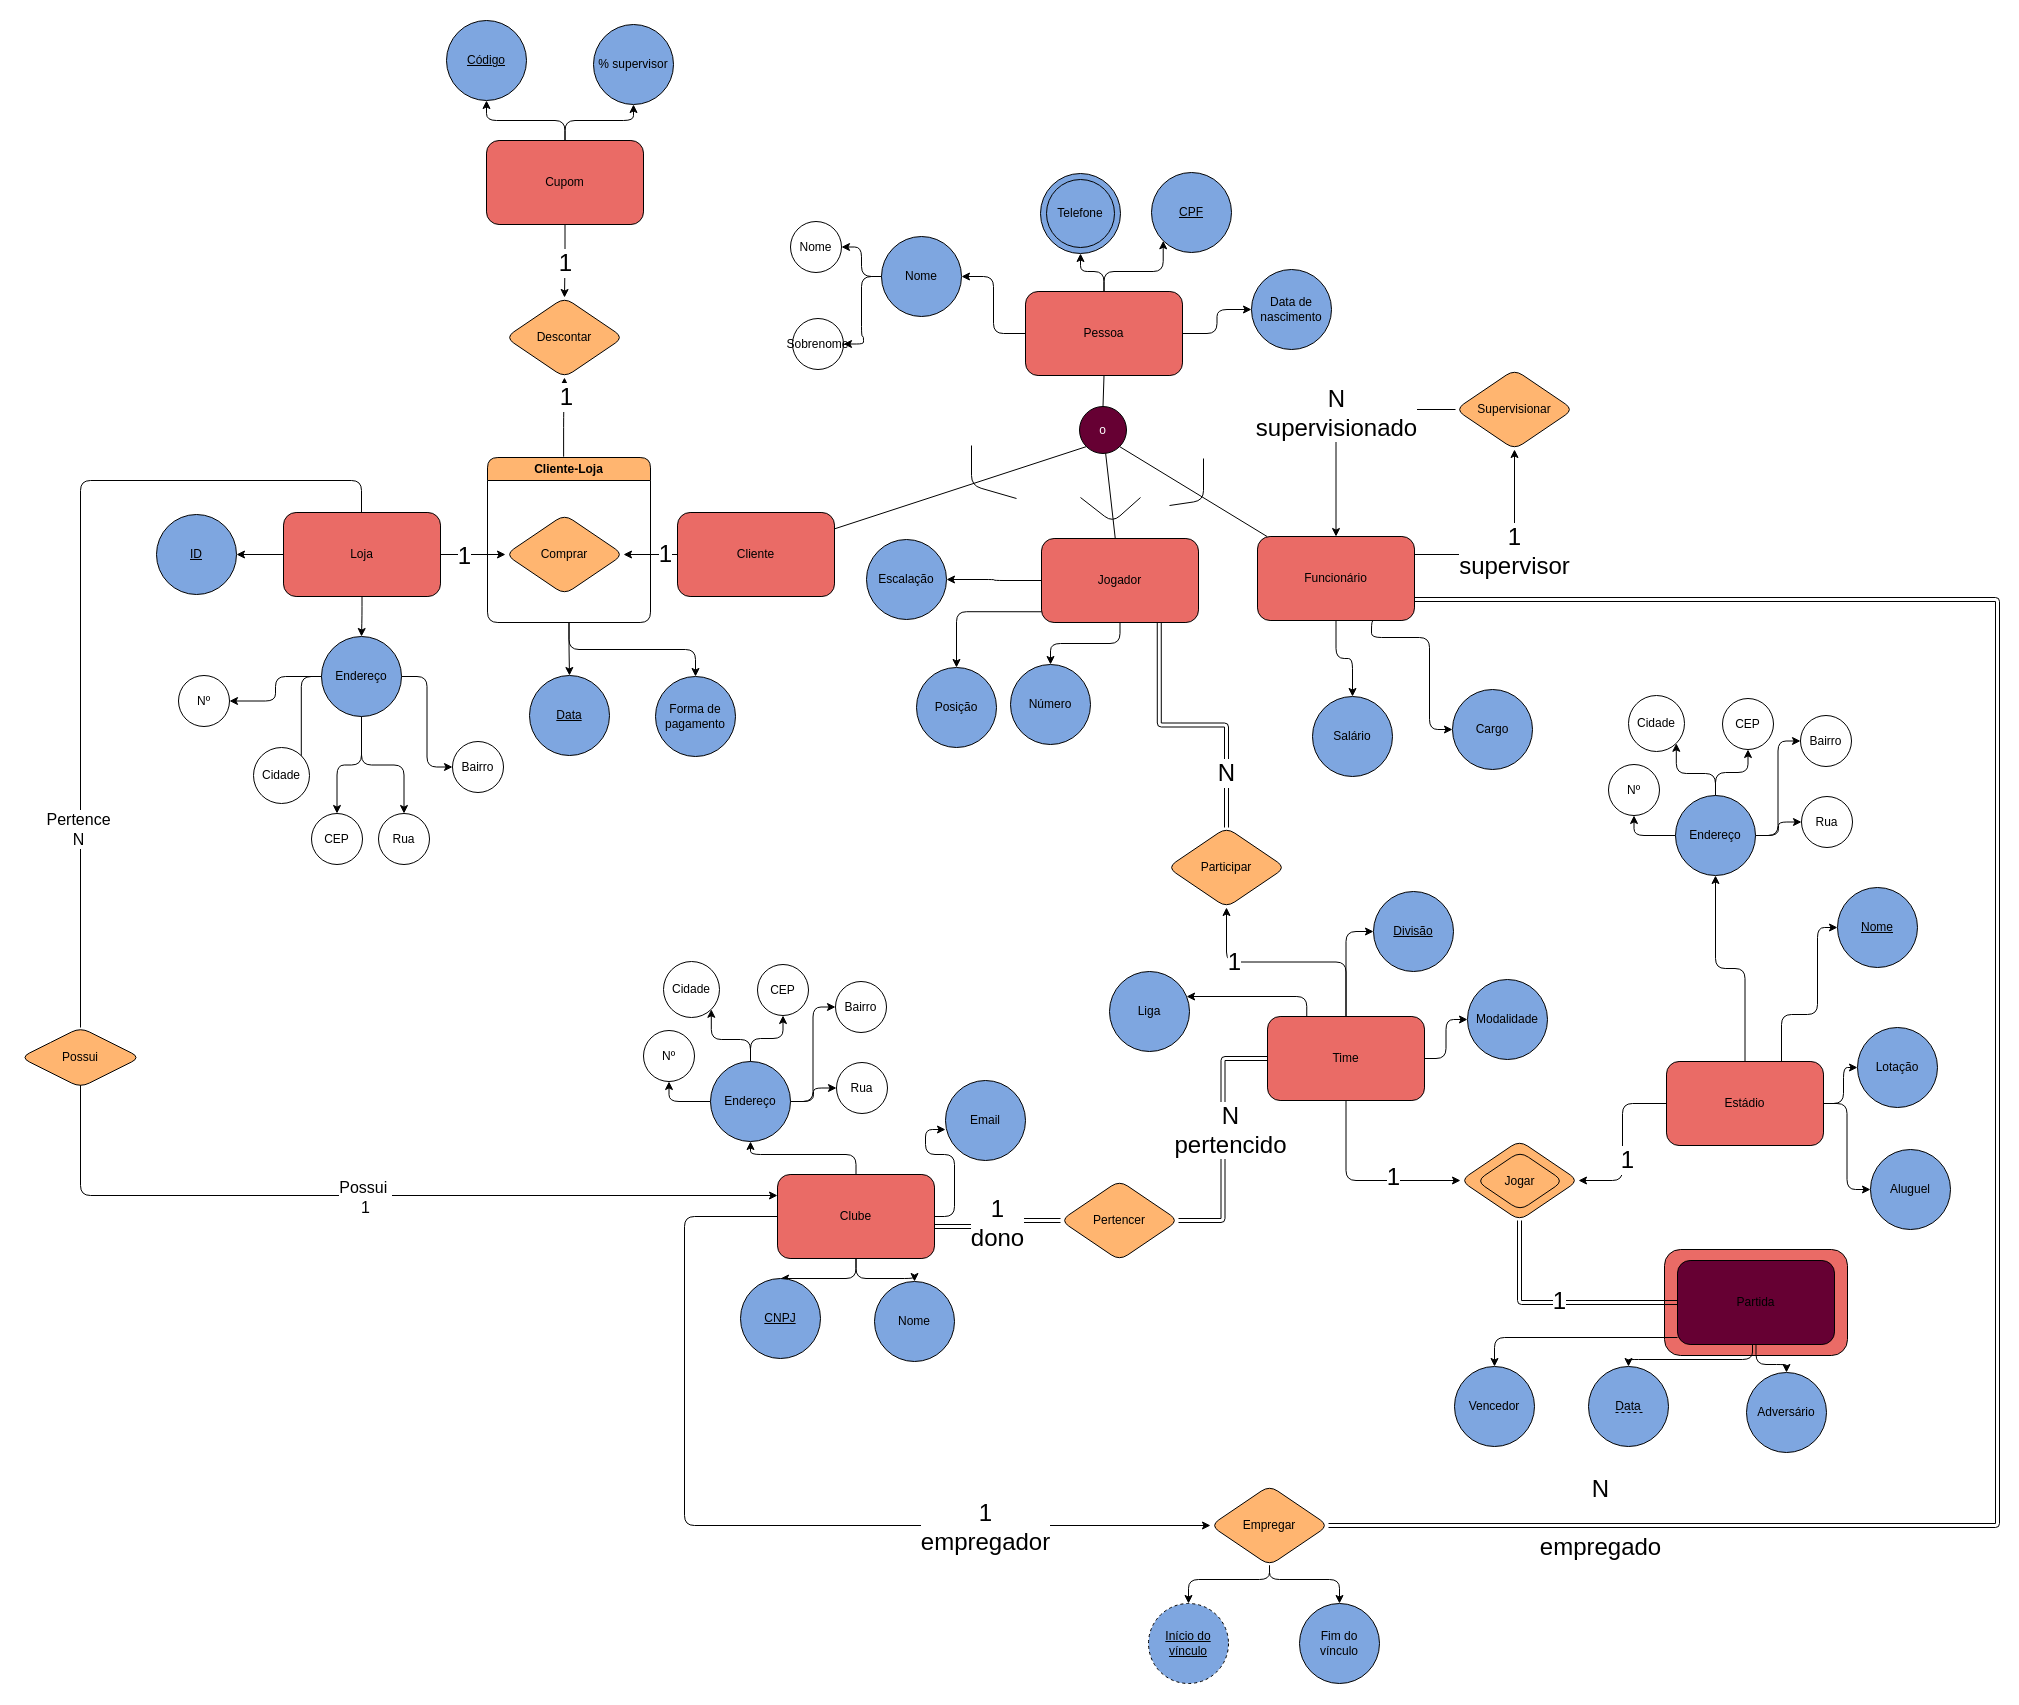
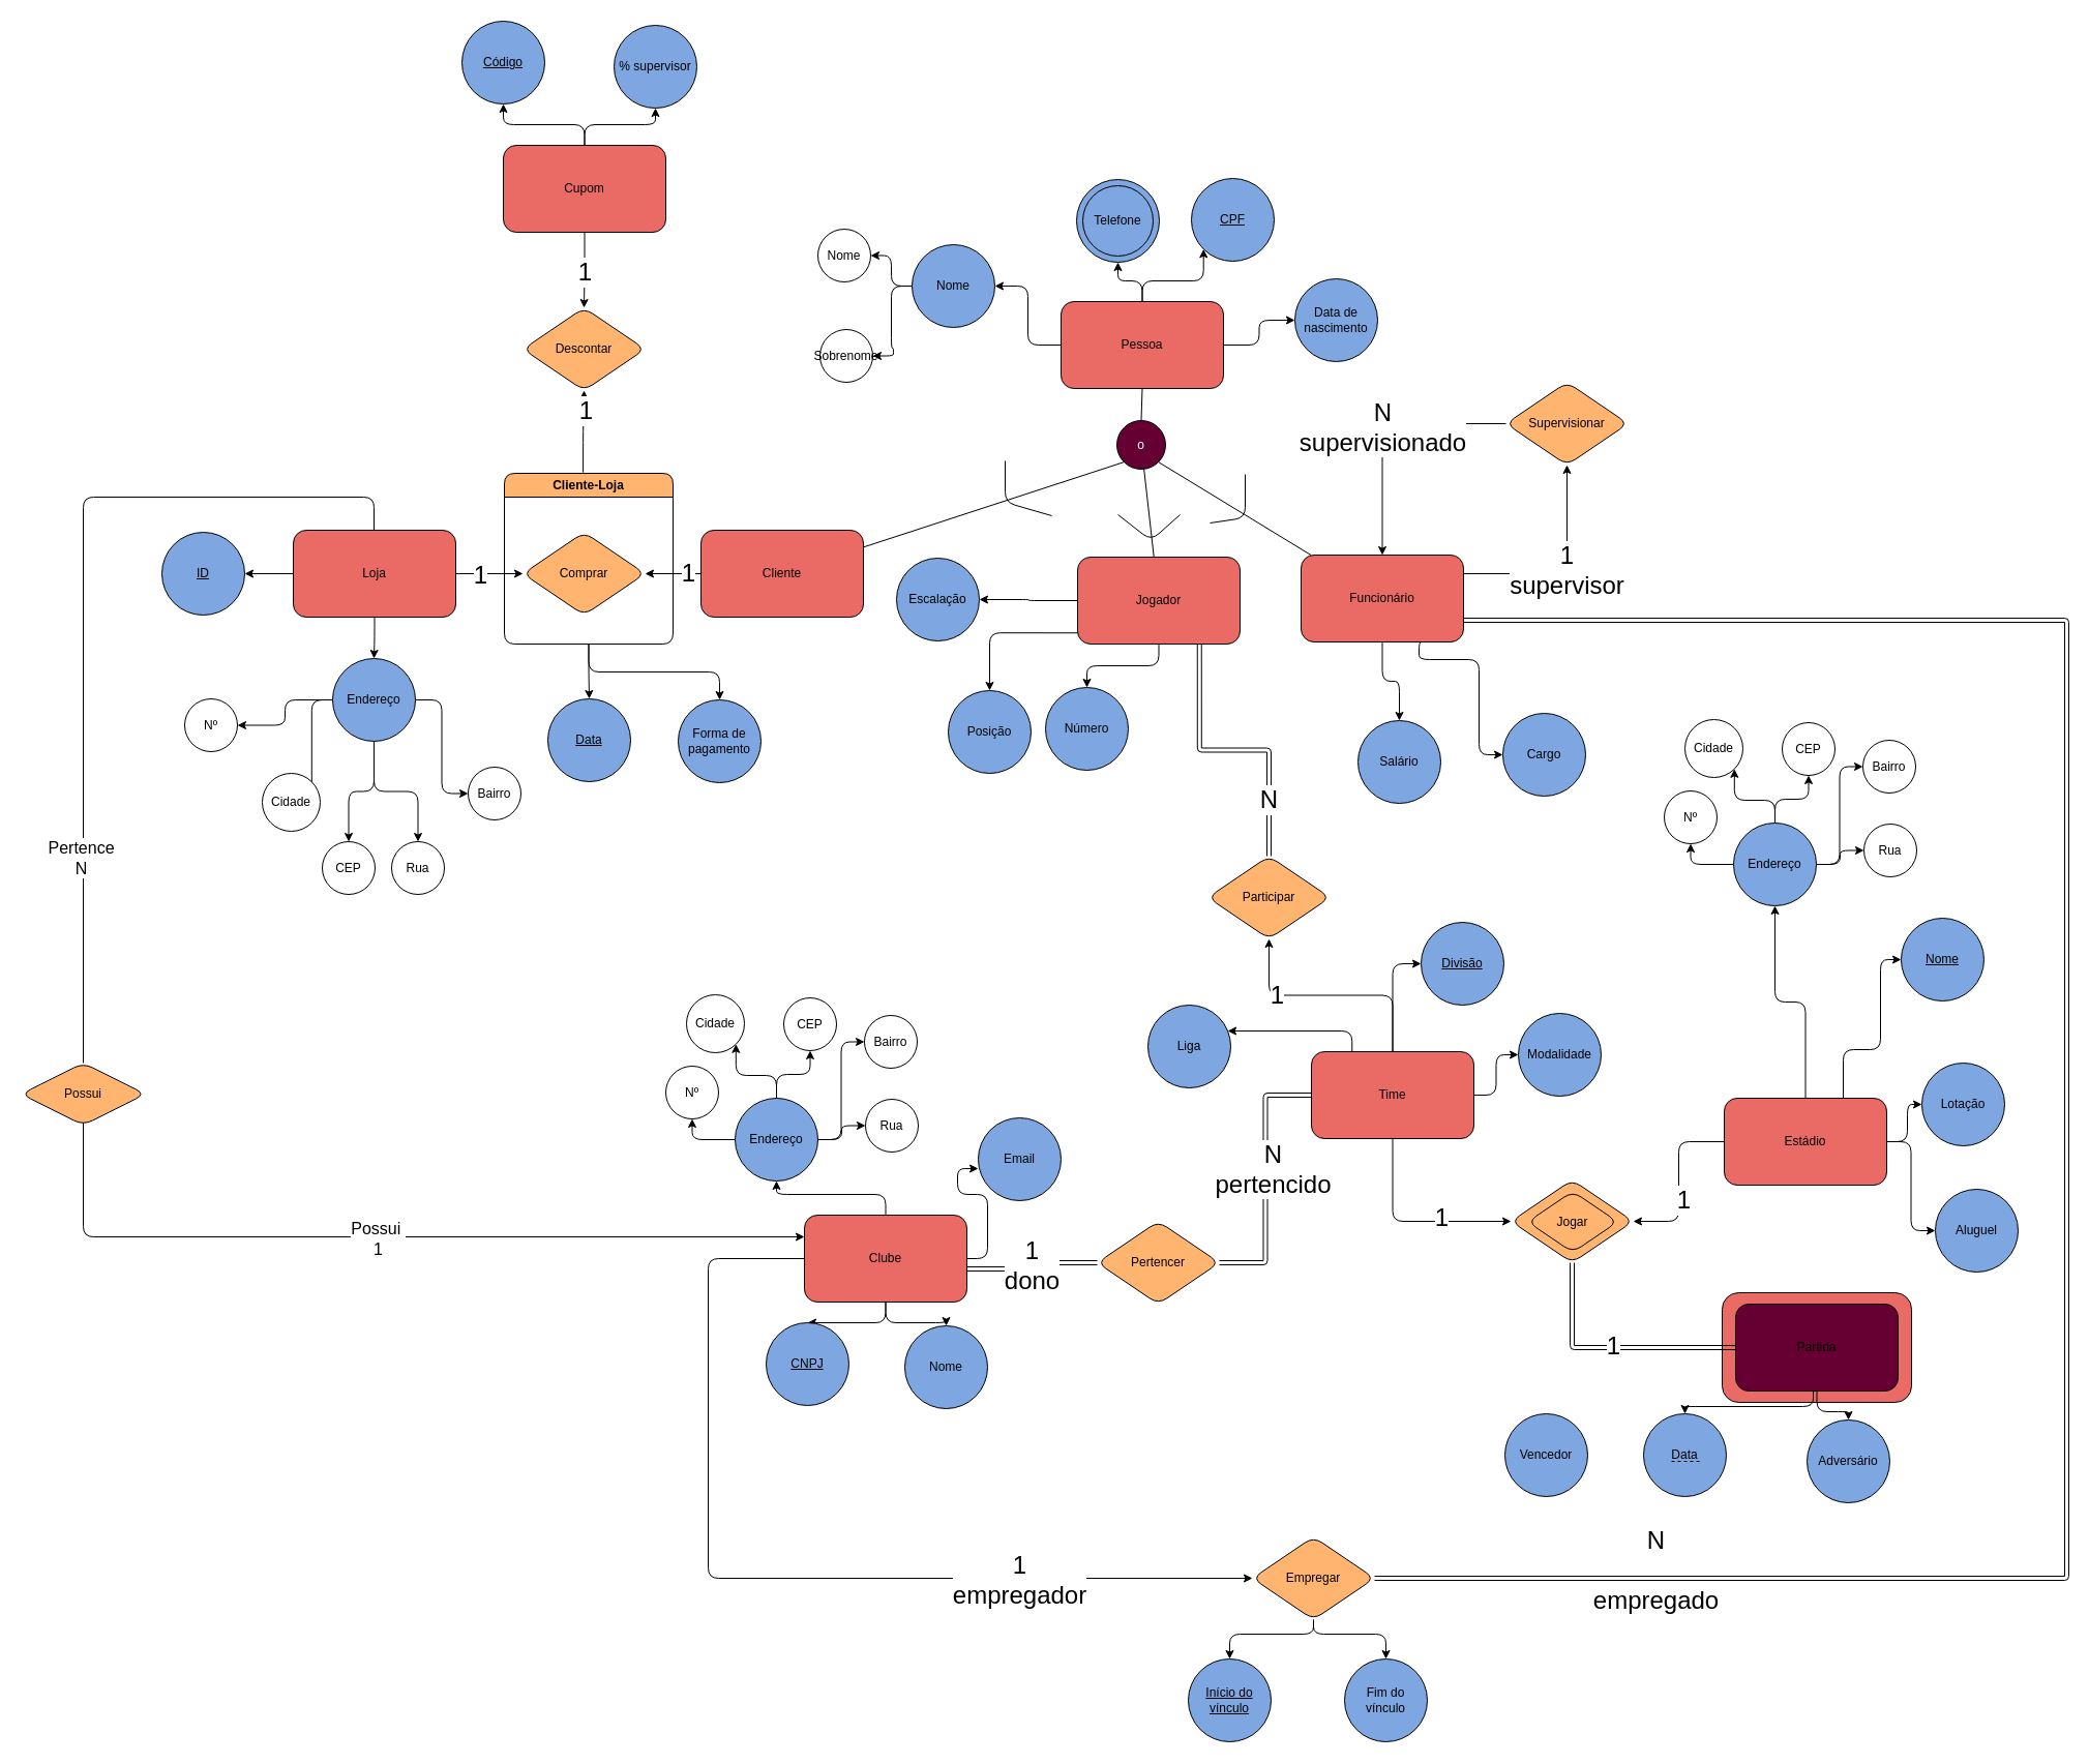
- <mxCell id="103" style="edgeStyle=orthogonalEdgeStyle;rounded=1;orthogonalLoop=1;jettySize=auto;html=1;fontSize=24;fillColor=#FFB570;" parent="1" source="106" target="122" edge="1"><mxGeometry relative="1" as="geometry"><Array as="points"><mxPoint x="1494" y="1337" /></Array></mxGeometry></mxCell>
- <mxCell id="125" value="&lt;u&gt;Início do vínculo&lt;/u&gt;" style="ellipse;whiteSpace=wrap;html=1;aspect=fixed;fillColor=#7EA6E0;rounded=1;dashed=1;" parent="1" vertex="1"><mxGeometry x="1148" y="1603" width="80" height="80" as="geometry" /></mxCell>
+ <mxCell id="125" value="&lt;u&gt;Início do vínculo&lt;/u&gt;" style="ellipse;whiteSpace=wrap;html=1;aspect=fixed;fillColor=#7EA6E0;rounded=1;" parent="1" vertex="1"><mxGeometry x="1148" y="1603" width="80" height="80" as="geometry" /></mxCell>
